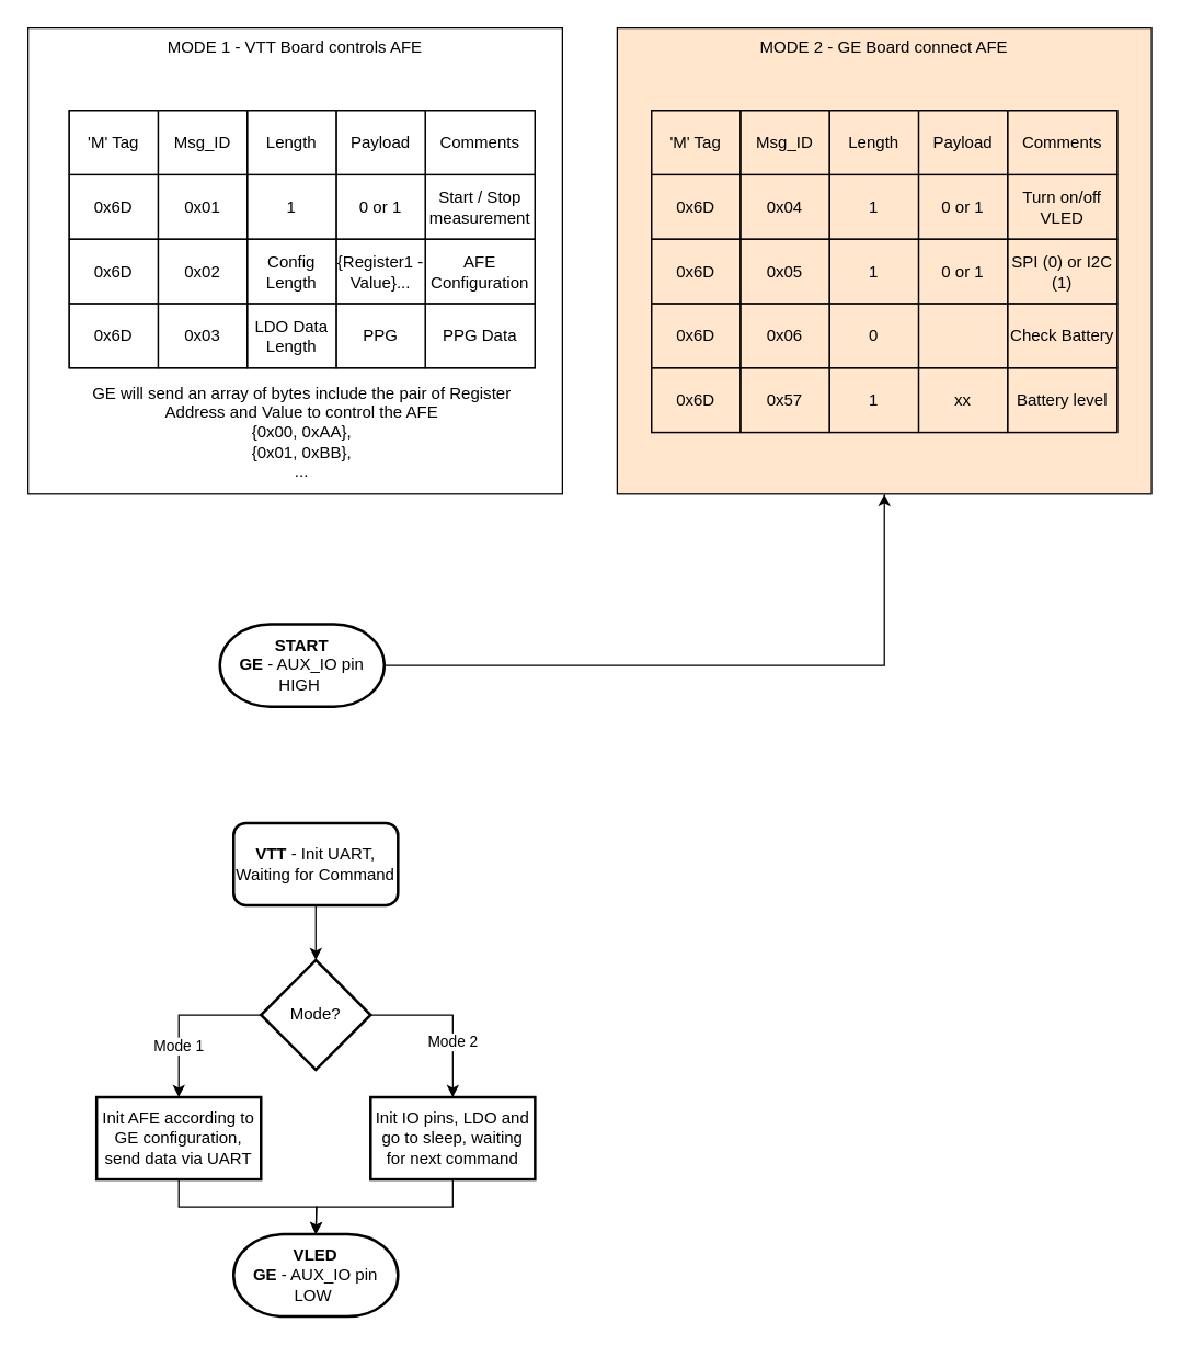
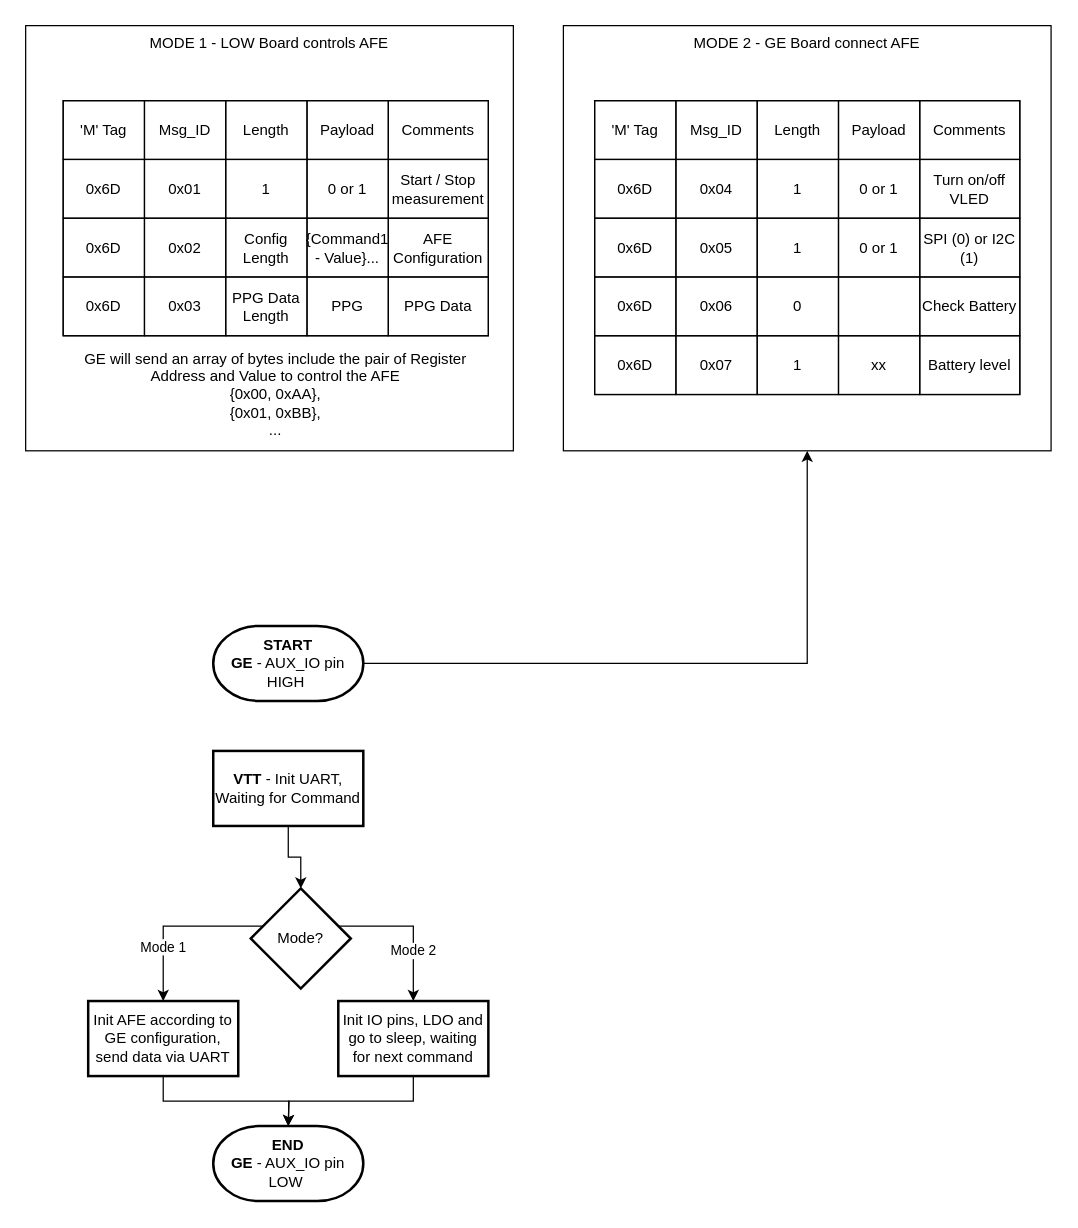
- <mxCell id="2" value="MODE 1 - VTT Board controls AFE" style="rounded=0;whiteSpace=wrap;html=1;verticalAlign=top;" vertex="1" parent="1"><mxGeometry x="20" y="20" width="390" height="340" as="geometry" /></mxCell>
+ <mxCell id="2" value="MODE 1 - LOW Board controls AFE" style="rounded=0;whiteSpace=wrap;html=1;verticalAlign=top;" vertex="1" parent="1"><mxGeometry x="20" y="20" width="390" height="340" as="geometry" /></mxCell>
- <mxCell id="3" value="MODE 2 - GE Board connect AFE" style="rounded=0;whiteSpace=wrap;html=1;verticalAlign=top;fillColor=#ffe6cc;" vertex="1" parent="1"><mxGeometry x="450" y="20" width="390" height="340" as="geometry" /></mxCell>
+ <mxCell id="3" value="MODE 2 - GE Board connect AFE" style="rounded=0;whiteSpace=wrap;html=1;verticalAlign=top;" vertex="1" parent="1"><mxGeometry x="450" y="20" width="390" height="340" as="geometry" /></mxCell>
- <mxCell id="21" value="{Register1 - Value}..." style="connectable=0;recursiveResize=0;strokeColor=inherit;fillColor=none;align=center;whiteSpace=wrap;html=1;" vertex="1" parent="17"><mxGeometry x="195" width="65" height="47" as="geometry"><mxRectangle width="65" height="47" as="alternateBounds" /></mxGeometry></mxCell>
+ <mxCell id="21" value="{Command1 - Value}..." style="connectable=0;recursiveResize=0;strokeColor=inherit;fillColor=none;align=center;whiteSpace=wrap;html=1;" vertex="1" parent="17"><mxGeometry x="195" width="65" height="47" as="geometry"><mxRectangle width="65" height="47" as="alternateBounds" /></mxGeometry></mxCell>
- <mxCell id="26" value="LDO Data Length" style="connectable=0;recursiveResize=0;strokeColor=inherit;fillColor=none;align=center;whiteSpace=wrap;html=1;" vertex="1" parent="23"><mxGeometry x="130" width="65" height="47" as="geometry"><mxRectangle width="65" height="47" as="alternateBounds" /></mxGeometry></mxCell>
+ <mxCell id="26" value="PPG Data Length" style="connectable=0;recursiveResize=0;strokeColor=inherit;fillColor=none;align=center;whiteSpace=wrap;html=1;" vertex="1" parent="23"><mxGeometry x="130" width="65" height="47" as="geometry"><mxRectangle width="65" height="47" as="alternateBounds" /></mxGeometry></mxCell>
- <mxCell id="69" value="0x57" style="connectable=0;recursiveResize=0;strokeColor=inherit;fillColor=none;align=center;whiteSpace=wrap;html=1;" vertex="1" parent="67"><mxGeometry x="65" width="65" height="47" as="geometry"><mxRectangle width="65" height="47" as="alternateBounds" /></mxGeometry></mxCell>
+ <mxCell id="69" value="0x07" style="connectable=0;recursiveResize=0;strokeColor=inherit;fillColor=none;align=center;whiteSpace=wrap;html=1;" vertex="1" parent="67"><mxGeometry x="65" width="65" height="47" as="geometry"><mxRectangle width="65" height="47" as="alternateBounds" /></mxGeometry></mxCell>
- <mxCell id="30" value="&lt;b&gt;START&lt;/b&gt;&lt;div&gt;&lt;b&gt;GE &lt;/b&gt;- AUX_IO pin HIGH&amp;nbsp;&lt;/div&gt;" style="strokeWidth=2;html=1;shape=mxgraph.flowchart.terminator;whiteSpace=wrap;" vertex="1" parent="1"><mxGeometry x="160" y="455" width="120" height="60" as="geometry" /></mxCell>
+ <mxCell id="30" value="&lt;b&gt;START&lt;/b&gt;&lt;div&gt;&lt;b&gt;GE &lt;/b&gt;- AUX_IO pin HIGH&amp;nbsp;&lt;/div&gt;" style="strokeWidth=2;html=1;shape=mxgraph.flowchart.terminator;whiteSpace=wrap;" vertex="1" parent="1"><mxGeometry x="170" y="500" width="120" height="60" as="geometry" /></mxCell>
- <mxCell id="32" value="&lt;b&gt;VTT &lt;/b&gt;- Init UART, Waiting for Command" style="whiteSpace=wrap;html=1;strokeWidth=2;rounded=1;" vertex="1" parent="1"><mxGeometry x="170" y="600" width="120" height="60" as="geometry" /></mxCell>
+ <mxCell id="32" value="&lt;b&gt;VTT &lt;/b&gt;- Init UART, Waiting for Command" style="whiteSpace=wrap;html=1;strokeWidth=2;" vertex="1" parent="1"><mxGeometry x="170" y="600" width="120" height="60" as="geometry" /></mxCell>
- <mxCell id="35" value="Mode?" style="rhombus;whiteSpace=wrap;html=1;strokeWidth=2;" vertex="1" parent="1"><mxGeometry x="190" y="700" width="80" height="80" as="geometry" /></mxCell>
+ <mxCell id="35" value="Mode?" style="rhombus;whiteSpace=wrap;html=1;strokeWidth=2;" vertex="1" parent="1"><mxGeometry x="200" y="710" width="80" height="80" as="geometry" /></mxCell>
- <mxCell id="40" value="&lt;b&gt;VLED&lt;/b&gt;&lt;div&gt;&lt;b&gt;GE &lt;/b&gt;- AUX_IO pin LOW&amp;nbsp;&lt;/div&gt;" style="strokeWidth=2;html=1;shape=mxgraph.flowchart.terminator;whiteSpace=wrap;" vertex="1" parent="1"><mxGeometry x="170" y="900" width="120" height="60" as="geometry" /></mxCell>
+ <mxCell id="40" value="&lt;b&gt;END&lt;/b&gt;&lt;div&gt;&lt;b&gt;GE &lt;/b&gt;- AUX_IO pin LOW&amp;nbsp;&lt;/div&gt;" style="strokeWidth=2;html=1;shape=mxgraph.flowchart.terminator;whiteSpace=wrap;" vertex="1" parent="1"><mxGeometry x="170" y="900" width="120" height="60" as="geometry" /></mxCell>
